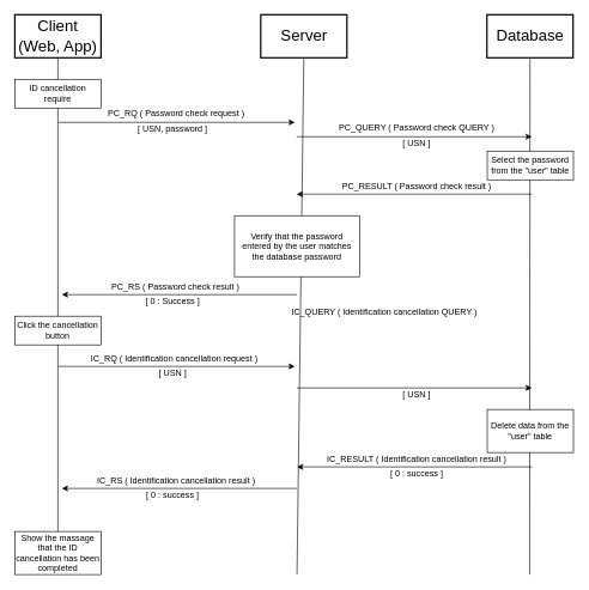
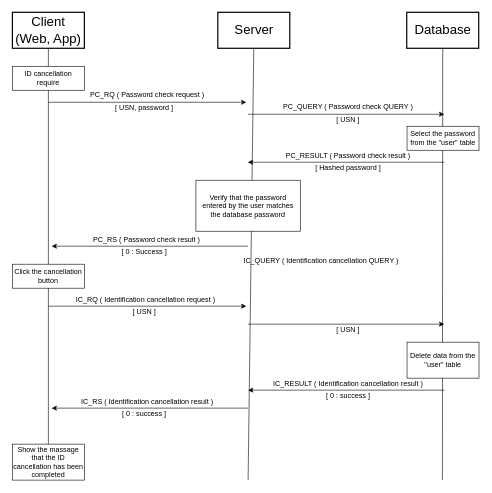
+ <mxCell id="15" value="[ Hashed password ]" style="text;html=1;strokeColor=none;fillColor=none;align=center;verticalAlign=middle;whiteSpace=wrap;rounded=0;" vertex="1" parent="1"><mxGeometry x="460" y="270" width="240" height="20" as="geometry" /></mxCell>
